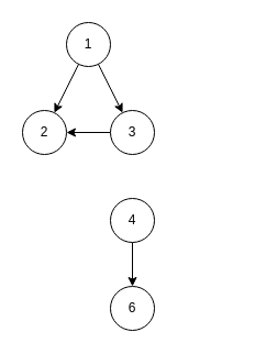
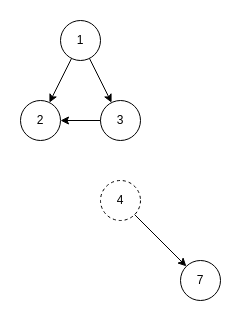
- <mxCell id="5" value="4" style="ellipse;whiteSpace=wrap;html=1;aspect=fixed;" vertex="1" parent="1"><mxGeometry x="100" y="180" width="40" height="40" as="geometry" /></mxCell>
+ <mxCell id="5" value="4" style="ellipse;whiteSpace=wrap;html=1;aspect=fixed;dashed=1;" vertex="1" parent="1"><mxGeometry x="100" y="180" width="40" height="40" as="geometry" /></mxCell>
- <mxCell id="11" value="" style="endArrow=classic;html=1;entryX=0.5;entryY=0;entryDx=0;entryDy=0;" edge="1" parent="1" source="5" target="6"><mxGeometry width="50" height="50" relative="1" as="geometry"><mxPoint x="20" y="210" as="sourcePoint" /><mxPoint x="70" y="160" as="targetPoint" /></mxGeometry></mxCell>
+ <mxCell id="12" value="" style="endArrow=classic;html=1;" edge="1" parent="1" source="5" target="7"><mxGeometry width="50" height="50" relative="1" as="geometry"><mxPoint x="20" y="210" as="sourcePoint" /><mxPoint x="210" y="306" as="targetPoint" /></mxGeometry></mxCell>
- <mxCell id="6" value="6" style="ellipse;whiteSpace=wrap;html=1;aspect=fixed;" vertex="1" parent="1"><mxGeometry x="100" y="260" width="40" height="40" as="geometry" /></mxCell>
+ <mxCell id="7" value="7" style="ellipse;whiteSpace=wrap;html=1;aspect=fixed;" vertex="1" parent="1"><mxGeometry x="180" y="260" width="40" height="40" as="geometry" /></mxCell>
